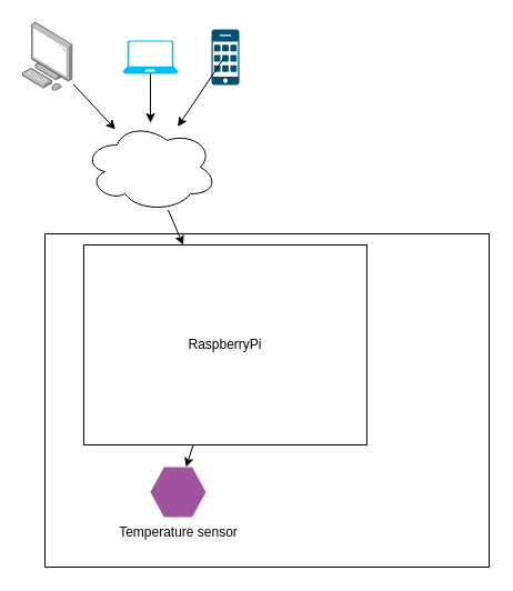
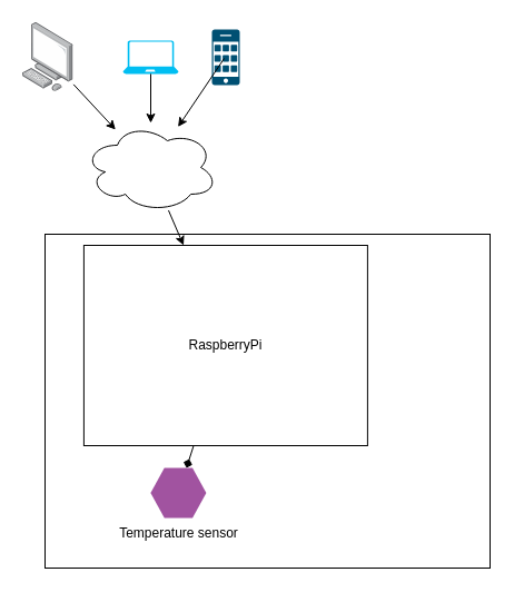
- <mxCell id="12" value="" style="endArrow=classic;html=1;" edge="1" parent="1" source="13" target="11"><mxGeometry width="50" height="50" relative="1" as="geometry"><mxPoint x="133.948" y="384.3" as="sourcePoint" /><mxPoint x="540" y="310" as="targetPoint" /></mxGeometry></mxCell>
+ <mxCell id="12" value="" style="endArrow=diamond;html=1;" edge="1" parent="1" source="13" target="11"><mxGeometry width="50" height="50" relative="1" as="geometry"><mxPoint x="133.948" y="384.3" as="sourcePoint" /><mxPoint x="540" y="310" as="targetPoint" /></mxGeometry></mxCell>
